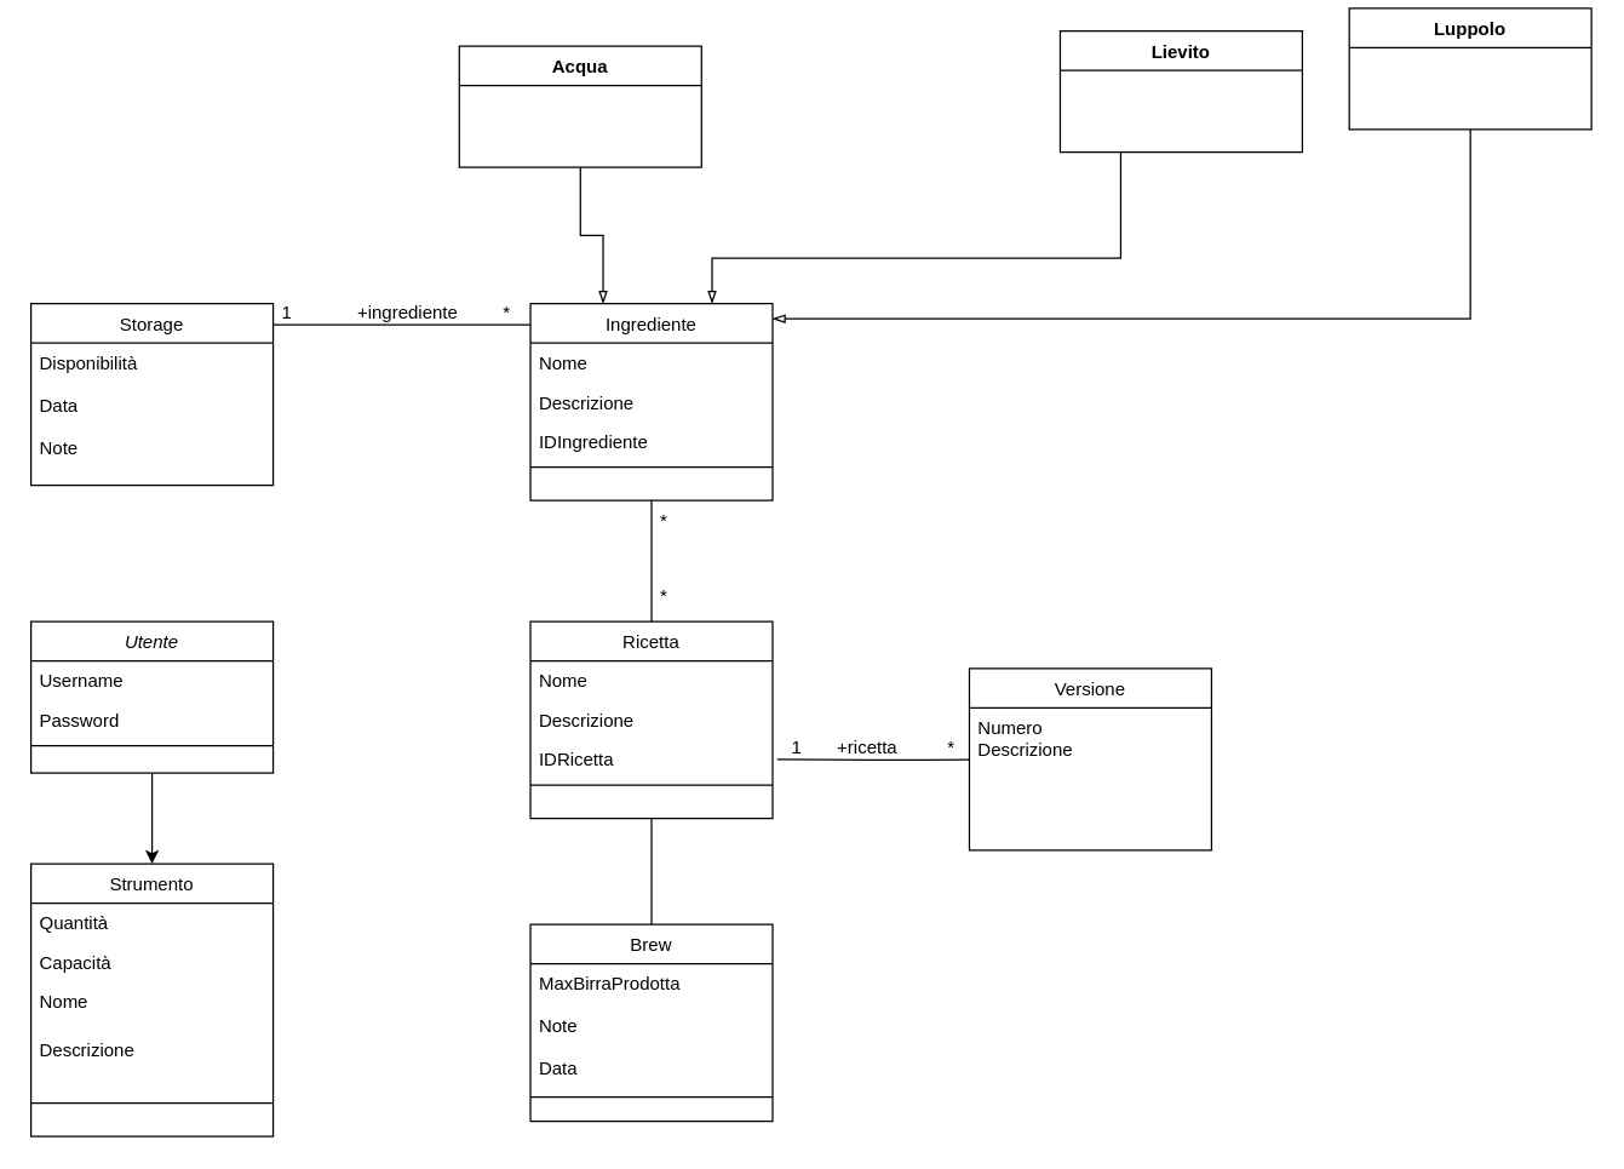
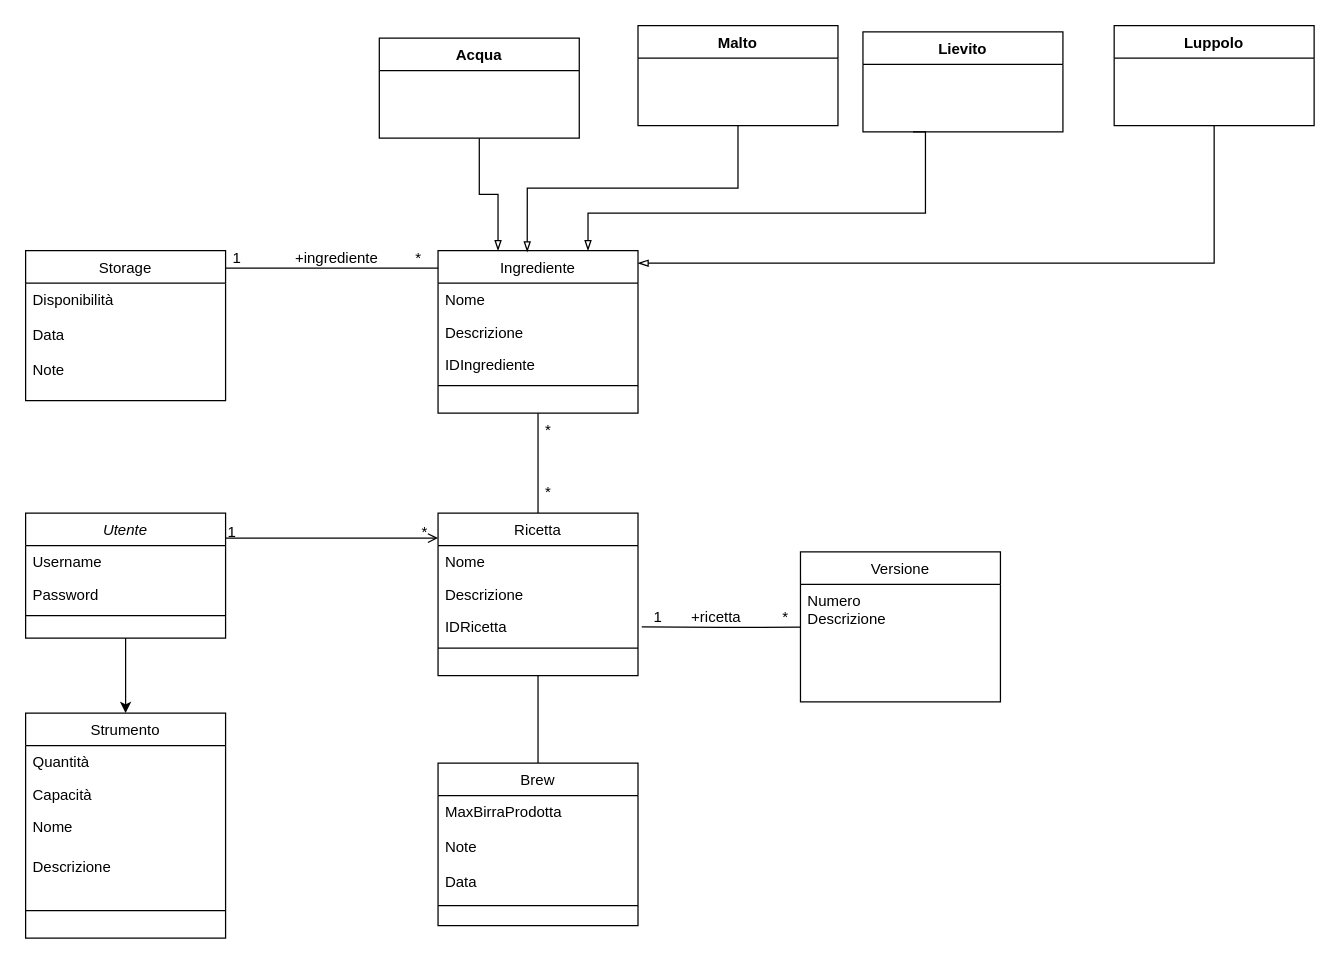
- <mxCell id="25" value="Luppolo" style="swimlane;fontStyle=1;align=center;verticalAlign=top;childLayout=stackLayout;horizontal=1;startSize=26;horizontalStack=0;resizeParent=1;resizeParentMax=0;resizeLast=0;collapsible=1;marginBottom=0;" vertex="1" parent="1"><mxGeometry x="891" y="5" width="160" height="80" as="geometry" /></mxCell>
+ <mxCell id="25" value="Luppolo" style="swimlane;fontStyle=1;align=center;verticalAlign=top;childLayout=stackLayout;horizontal=1;startSize=26;horizontalStack=0;resizeParent=1;resizeParentMax=0;resizeLast=0;collapsible=1;marginBottom=0;" vertex="1" parent="1"><mxGeometry x="891" y="20" width="160" height="80" as="geometry" /></mxCell>
+ <mxCell id="23" value="Malto" style="swimlane;fontStyle=1;align=center;verticalAlign=top;childLayout=stackLayout;horizontal=1;startSize=26;horizontalStack=0;resizeParent=1;resizeParentMax=0;resizeLast=0;collapsible=1;marginBottom=0;" vertex="1" parent="1"><mxGeometry x="510" y="20" width="160" height="80" as="geometry" /></mxCell>
- <mxCell id="27" value="Lievito" style="swimlane;fontStyle=1;align=center;verticalAlign=top;childLayout=stackLayout;horizontal=1;startSize=26;horizontalStack=0;resizeParent=1;resizeParentMax=0;resizeLast=0;collapsible=1;marginBottom=0;" vertex="1" parent="1"><mxGeometry x="700" y="20" width="160" height="80" as="geometry" /></mxCell>
+ <mxCell id="27" value="Lievito" style="swimlane;fontStyle=1;align=center;verticalAlign=top;childLayout=stackLayout;horizontal=1;startSize=26;horizontalStack=0;resizeParent=1;resizeParentMax=0;resizeLast=0;collapsible=1;marginBottom=0;" vertex="1" parent="1"><mxGeometry x="690" y="25" width="160" height="80" as="geometry" /></mxCell>
+ <mxCell id="22" style="edgeStyle=orthogonalEdgeStyle;rounded=0;orthogonalLoop=1;jettySize=auto;html=1;exitX=0.5;exitY=1;exitDx=0;exitDy=0;entryX=0.446;entryY=0.008;entryDx=0;entryDy=0;entryPerimeter=0;endArrow=blockThin;endFill=0;" edge="1" parent="1" source="23" target="17"><mxGeometry relative="1" as="geometry" /></mxCell>
+ <mxCell id="14" value="" style="endArrow=open;shadow=0;strokeWidth=1;rounded=0;endFill=1;edgeStyle=elbowEdgeStyle;elbow=vertical;" edge="1" parent="1" source="3" target="9"><mxGeometry x="0.5" y="41" relative="1" as="geometry"><mxPoint x="190" y="452" as="sourcePoint" /><mxPoint x="350" y="452" as="targetPoint" /><mxPoint x="-40" y="32" as="offset" /><Array as="points"><mxPoint x="260" y="430" /><mxPoint x="300" y="430" /></Array></mxGeometry></mxCell>
+ <mxCell id="15" value="1" style="resizable=0;align=left;verticalAlign=bottom;labelBackgroundColor=none;fontSize=12;" connectable="0" vertex="1" parent="14"><mxGeometry x="-1" relative="1" as="geometry"><mxPoint y="4" as="offset" /></mxGeometry></mxCell>
+ <mxCell id="16" value="*" style="resizable=0;align=right;verticalAlign=bottom;labelBackgroundColor=none;fontSize=12;" connectable="0" vertex="1" parent="14"><mxGeometry x="1" relative="1" as="geometry"><mxPoint x="-7" y="4" as="offset" /></mxGeometry></mxCell>
